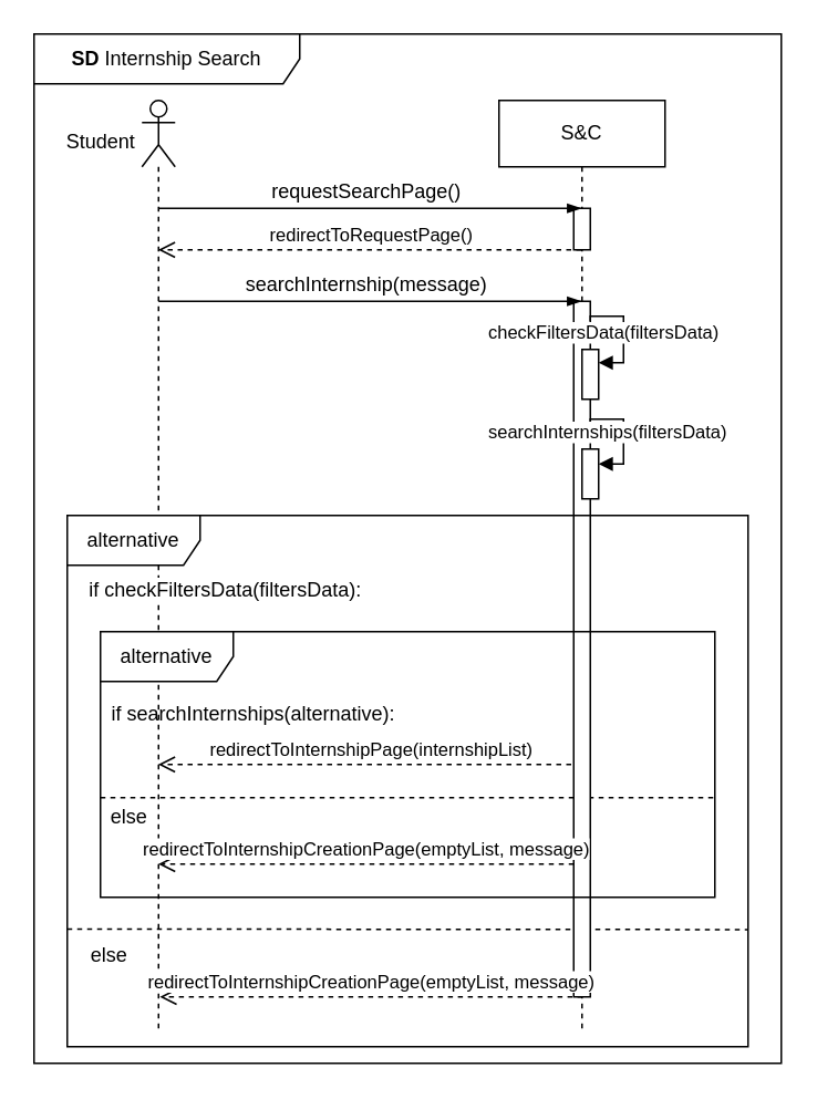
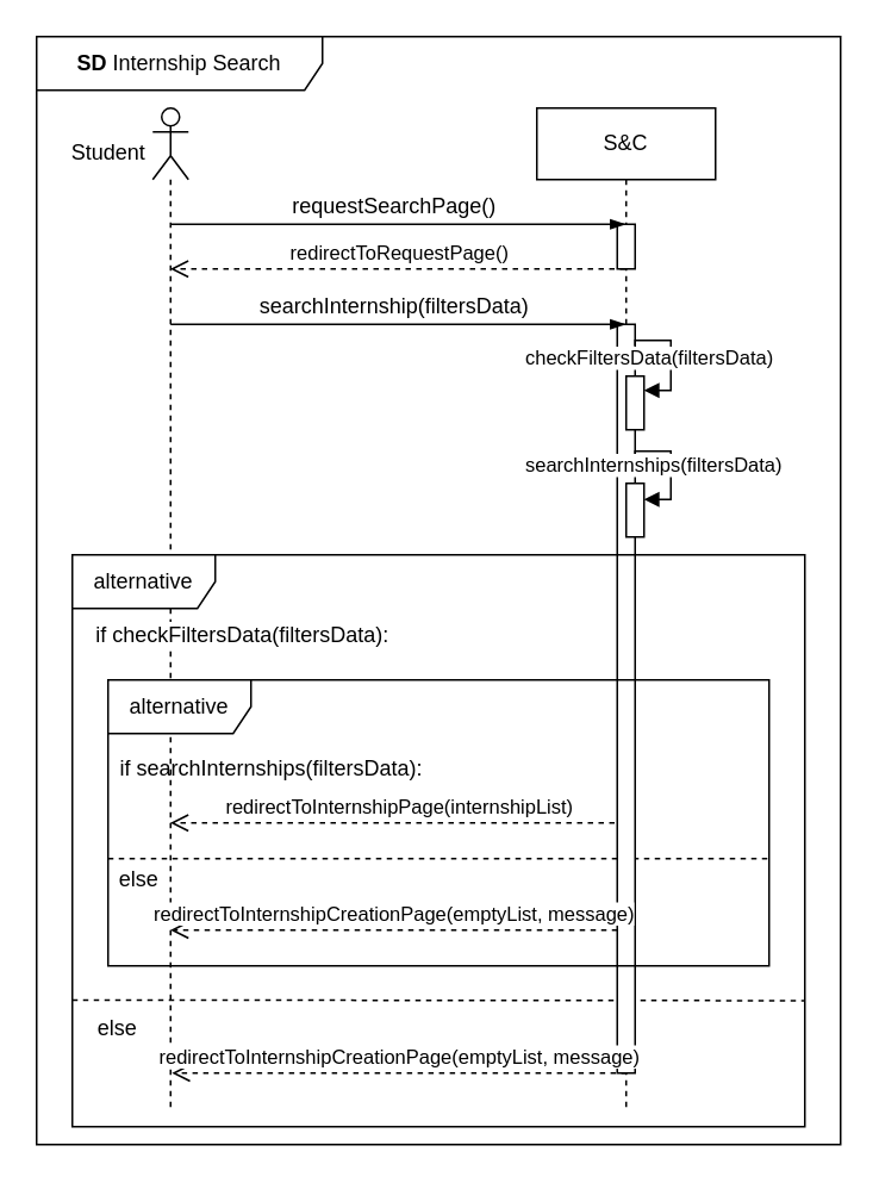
- <mxCell id="17" value="searchInternship(message)" style="text;html=1;align=center;verticalAlign=middle;resizable=0;points=[];autosize=1;strokeColor=none;fillColor=none;" parent="1" vertex="1"><mxGeometry x="135" y="156" width="170" height="30" as="geometry" /></mxCell>
+ <mxCell id="17" value="searchInternship(filtersData)" style="text;html=1;align=center;verticalAlign=middle;resizable=0;points=[];autosize=1;strokeColor=none;fillColor=none;" parent="1" vertex="1"><mxGeometry x="135" y="156" width="170" height="30" as="geometry" /></mxCell>
- <mxCell id="23" value="if&amp;nbsp;searchInternships(alternative):" style="text;whiteSpace=wrap;html=1;" parent="1" vertex="1"><mxGeometry x="65" y="416" width="200" height="30" as="geometry" /></mxCell>
+ <mxCell id="23" value="if&amp;nbsp;searchInternships(filtersData):" style="text;whiteSpace=wrap;html=1;" parent="1" vertex="1"><mxGeometry x="65" y="416" width="200" height="30" as="geometry" /></mxCell>
